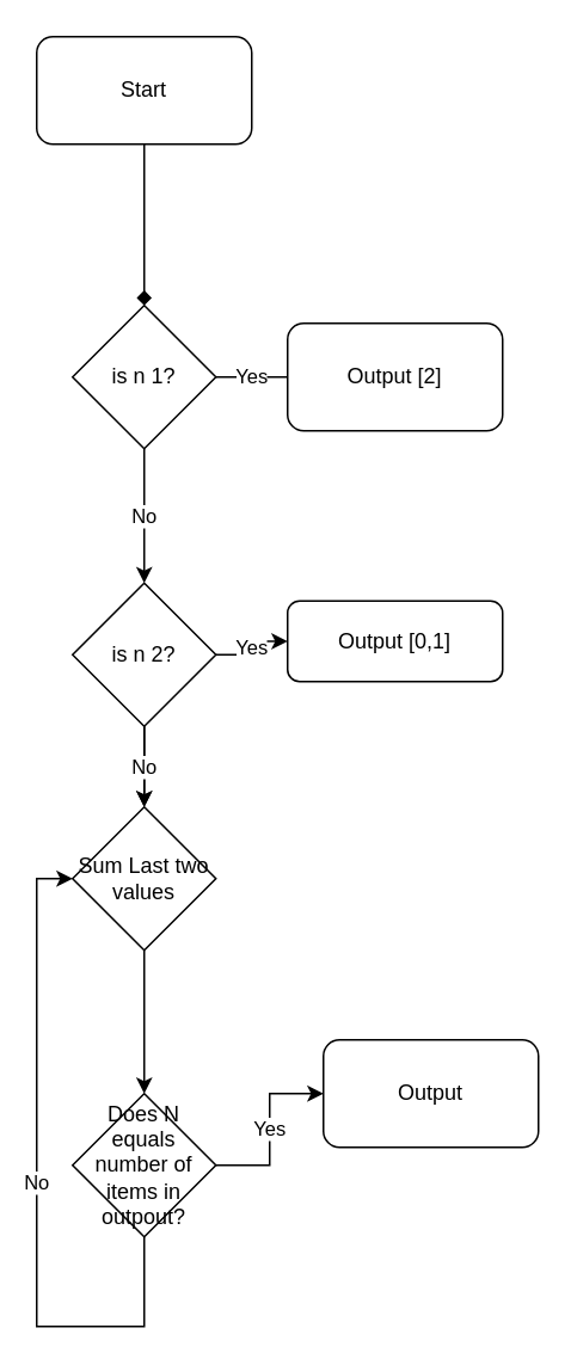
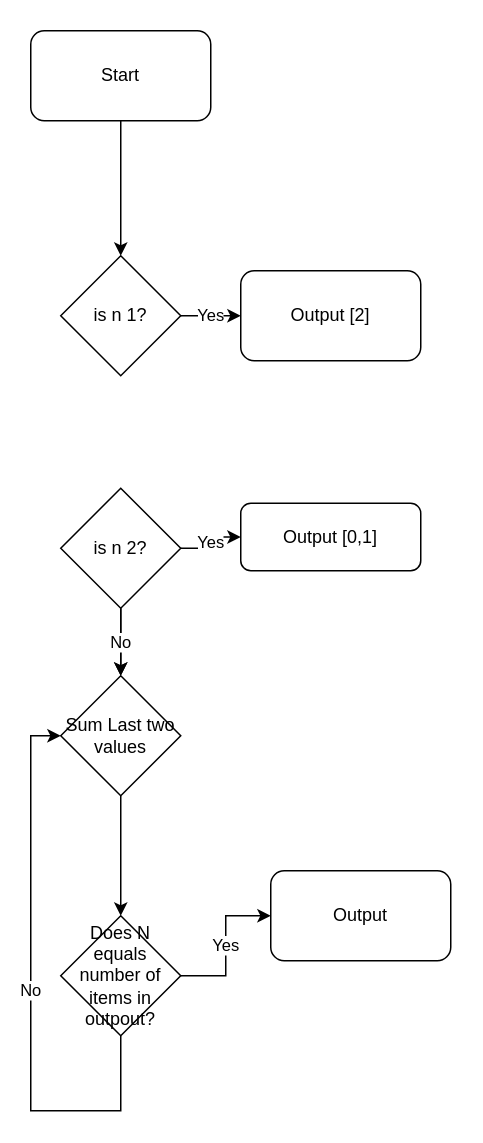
- <mxCell id="2" style="edgeStyle=orthogonalEdgeStyle;rounded=0;orthogonalLoop=1;jettySize=auto;html=1;entryX=0.5;entryY=0;entryDx=0;entryDy=0;endArrow=diamond;" edge="1" parent="1" source="3" target="6"><mxGeometry relative="1" as="geometry" /></mxCell>
+ <mxCell id="2" style="edgeStyle=orthogonalEdgeStyle;rounded=0;orthogonalLoop=1;jettySize=auto;html=1;entryX=0.5;entryY=0;entryDx=0;entryDy=0;" edge="1" parent="1" source="3" target="6"><mxGeometry relative="1" as="geometry" /></mxCell>
- <mxCell id="4" value="Yes" style="edgeStyle=orthogonalEdgeStyle;rounded=0;orthogonalLoop=1;jettySize=auto;html=1;entryX=0;entryY=0.5;entryDx=0;entryDy=0;endArrow=none;" edge="1" parent="1" source="6" target="7"><mxGeometry relative="1" as="geometry" /></mxCell>
+ <mxCell id="4" value="Yes" style="edgeStyle=orthogonalEdgeStyle;rounded=0;orthogonalLoop=1;jettySize=auto;html=1;entryX=0;entryY=0.5;entryDx=0;entryDy=0;" edge="1" parent="1" source="6" target="7"><mxGeometry relative="1" as="geometry" /></mxCell>
- <mxCell id="5" value="No" style="edgeStyle=orthogonalEdgeStyle;rounded=0;orthogonalLoop=1;jettySize=auto;html=1;exitX=0.5;exitY=1;exitDx=0;exitDy=0;entryX=0.5;entryY=0;entryDx=0;entryDy=0;" edge="1" parent="1" source="6" target="11"><mxGeometry relative="1" as="geometry"><mxPoint x="80" y="315" as="targetPoint" /></mxGeometry></mxCell>
